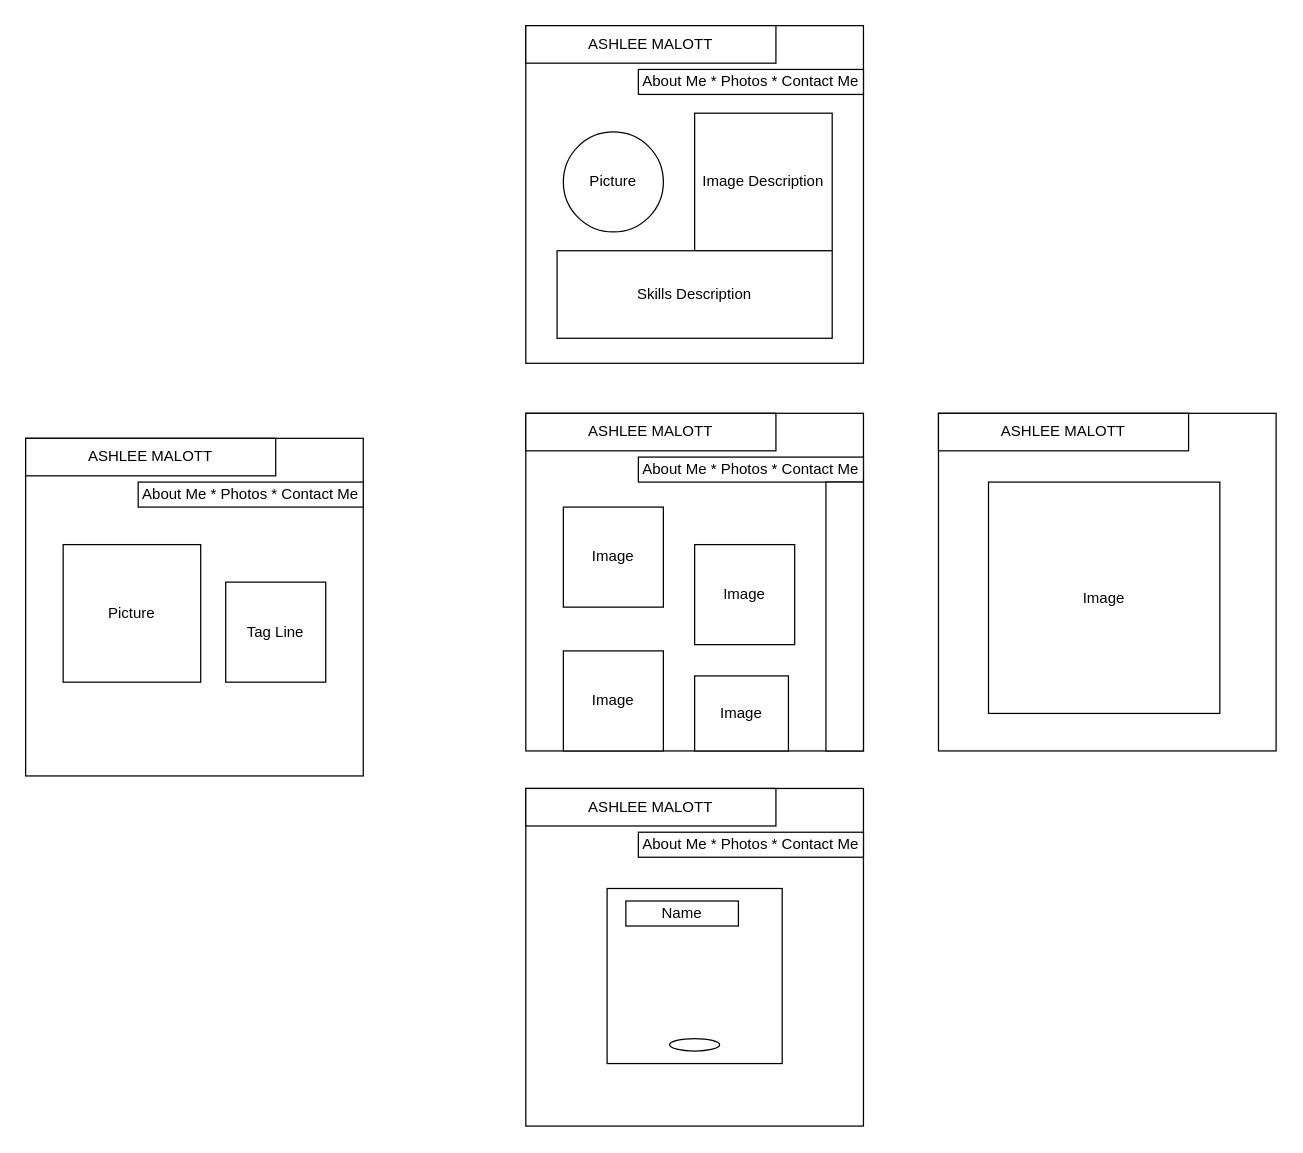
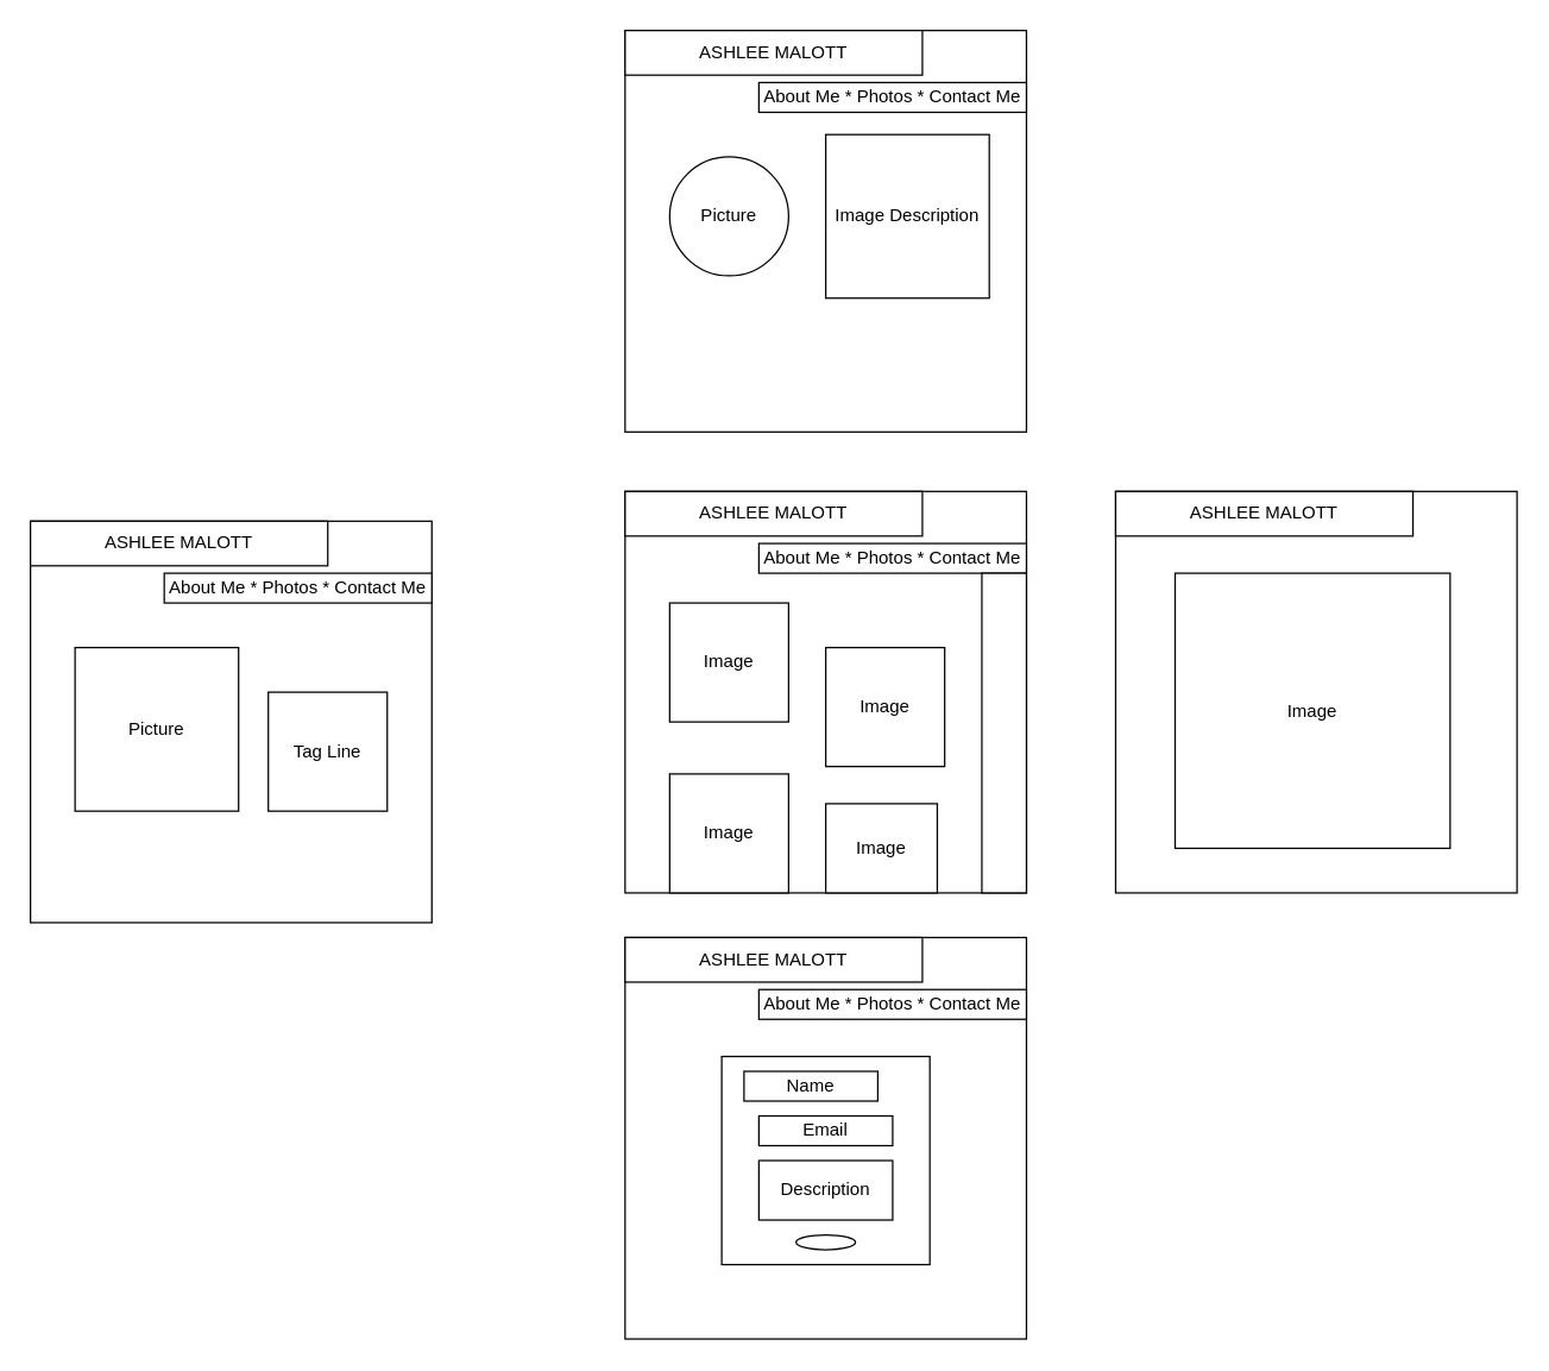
- <mxCell id="18" value="Skills Description" style="rounded=0;whiteSpace=wrap;html=1;" vertex="1" parent="1"><mxGeometry x="445" y="200" width="220" height="70" as="geometry" /></mxCell>
+ <mxCell id="29" value="Email" style="rounded=0;whiteSpace=wrap;html=1;" vertex="1" parent="1"><mxGeometry x="510" y="750" width="90" height="20" as="geometry" /></mxCell>
+ <mxCell id="30" value="Description" style="rounded=0;whiteSpace=wrap;html=1;" vertex="1" parent="1"><mxGeometry x="510" y="780" width="90" height="40" as="geometry" /></mxCell>
